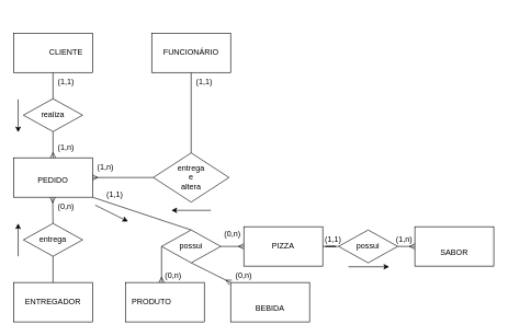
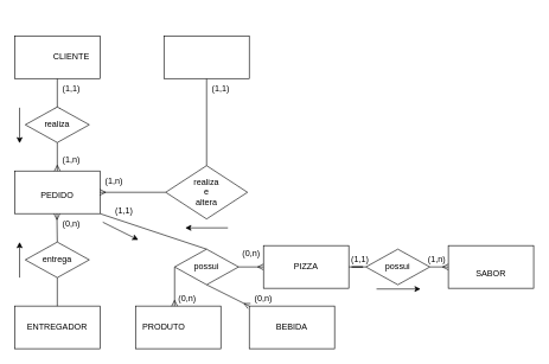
- <mxCell id="21" value="FUNCIONÁRIO" style="text;html=1;strokeColor=none;fillColor=none;align=center;verticalAlign=middle;whiteSpace=wrap;rounded=0;" parent="1" vertex="1"><mxGeometry x="260" y="65" width="60" height="30" as="geometry" /></mxCell>
- <mxCell id="24" value="entrega&lt;br&gt;e&lt;br&gt;altera" style="text;html=1;strokeColor=none;fillColor=none;align=center;verticalAlign=middle;whiteSpace=wrap;rounded=0;" parent="1" vertex="1"><mxGeometry x="260" y="255" width="60" height="30" as="geometry" /></mxCell>
+ <mxCell id="24" value="realiza&lt;br&gt;e&lt;br&gt;altera" style="text;html=1;strokeColor=none;fillColor=none;align=center;verticalAlign=middle;whiteSpace=wrap;rounded=0;" parent="1" vertex="1"><mxGeometry x="260" y="255" width="60" height="30" as="geometry" /></mxCell>
- <mxCell id="50" value="BEBIDA" style="text;html=1;strokeColor=none;fillColor=none;align=center;verticalAlign=middle;whiteSpace=wrap;rounded=0;" parent="1" vertex="1"><mxGeometry x="380" y="455" width="60" height="30" as="geometry" /></mxCell>
+ <mxCell id="50" value="BEBIDA" style="text;html=1;strokeColor=none;fillColor=none;align=center;verticalAlign=middle;whiteSpace=wrap;rounded=0;" parent="1" vertex="1"><mxGeometry x="380" y="445" width="60" height="30" as="geometry" /></mxCell>
